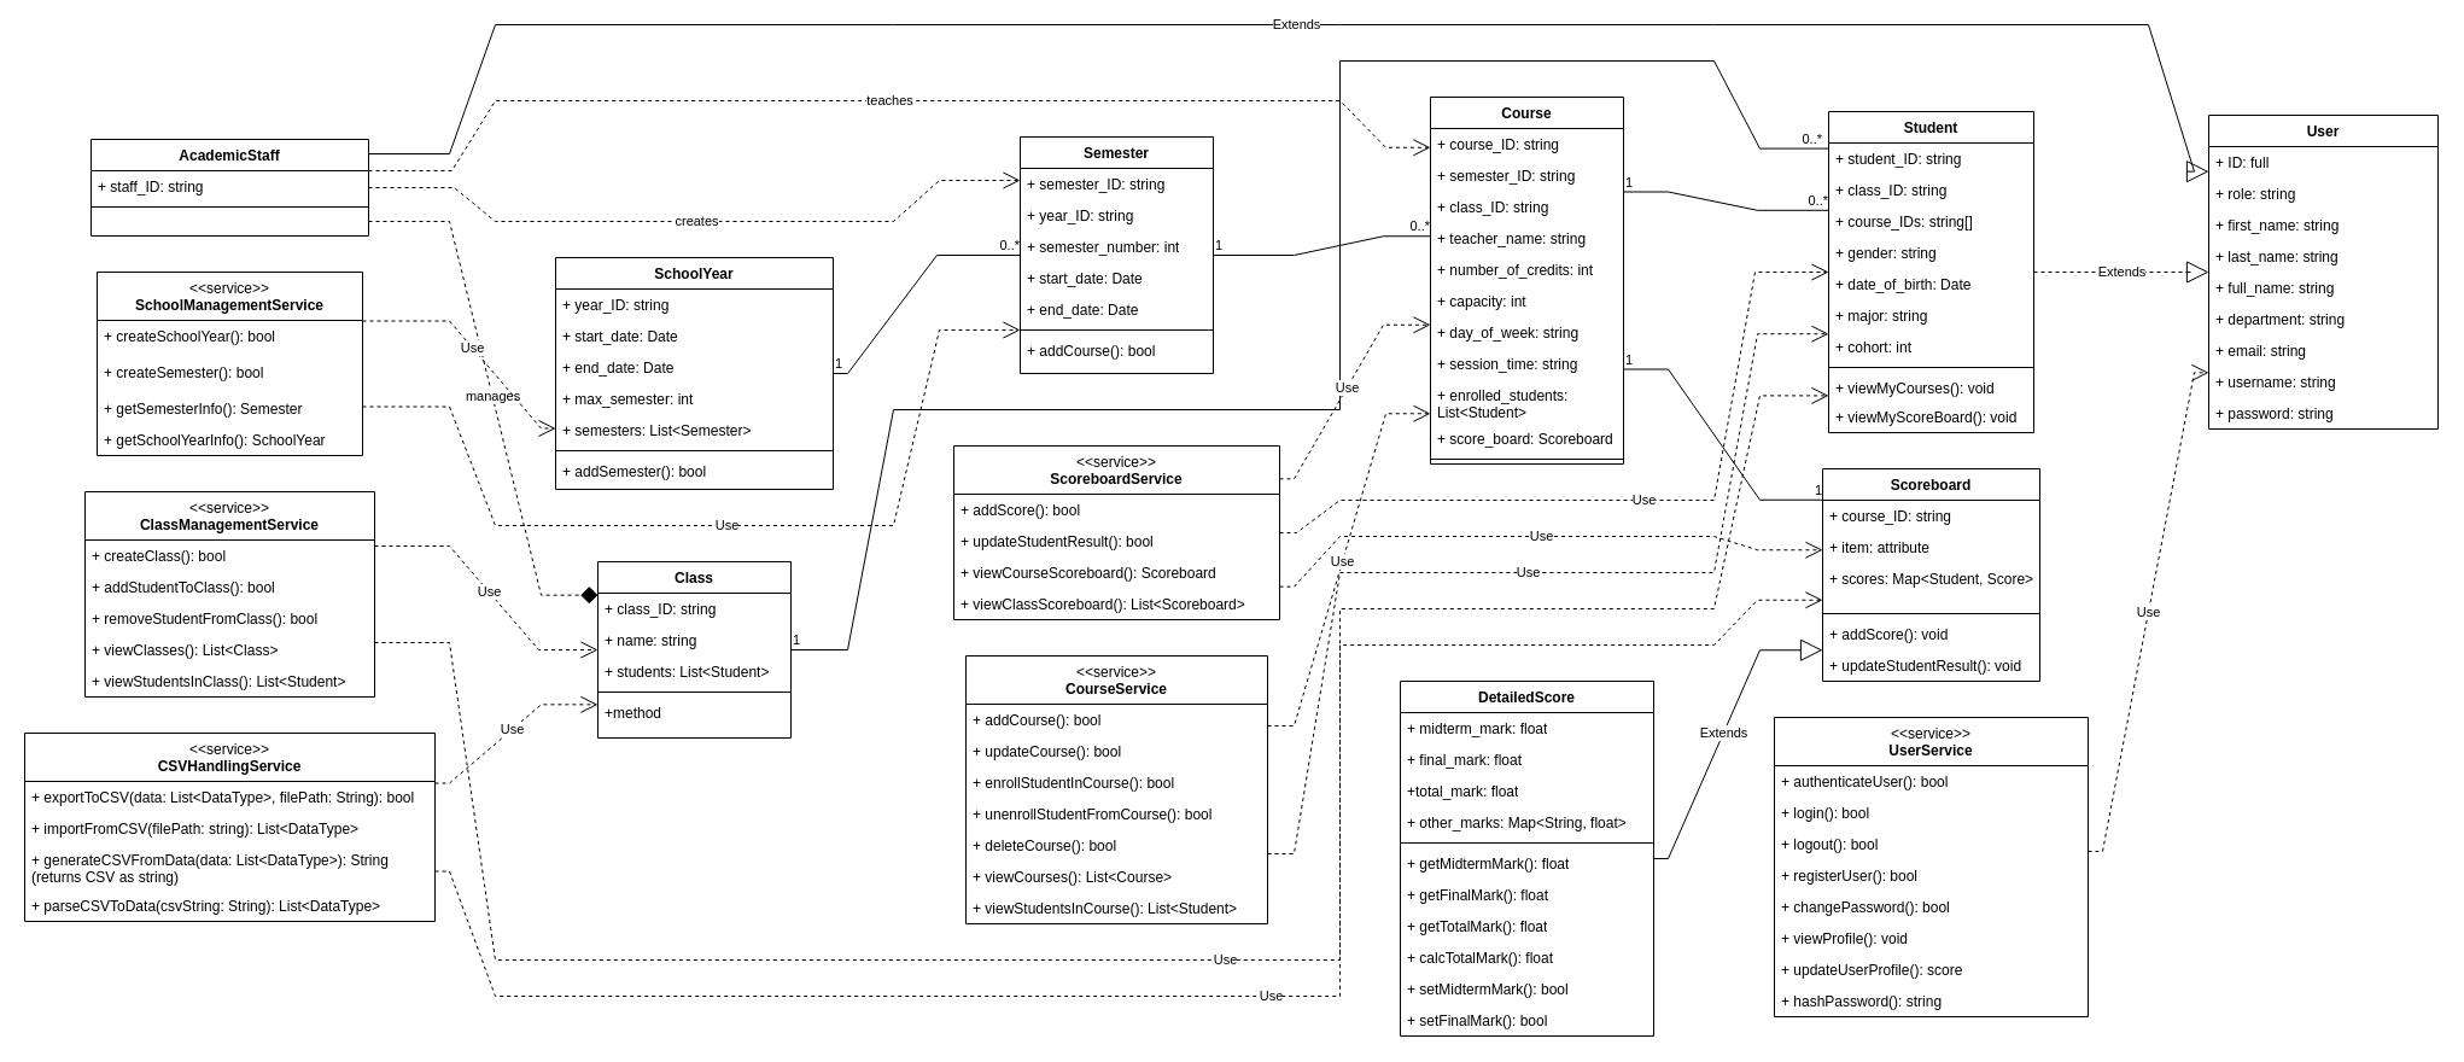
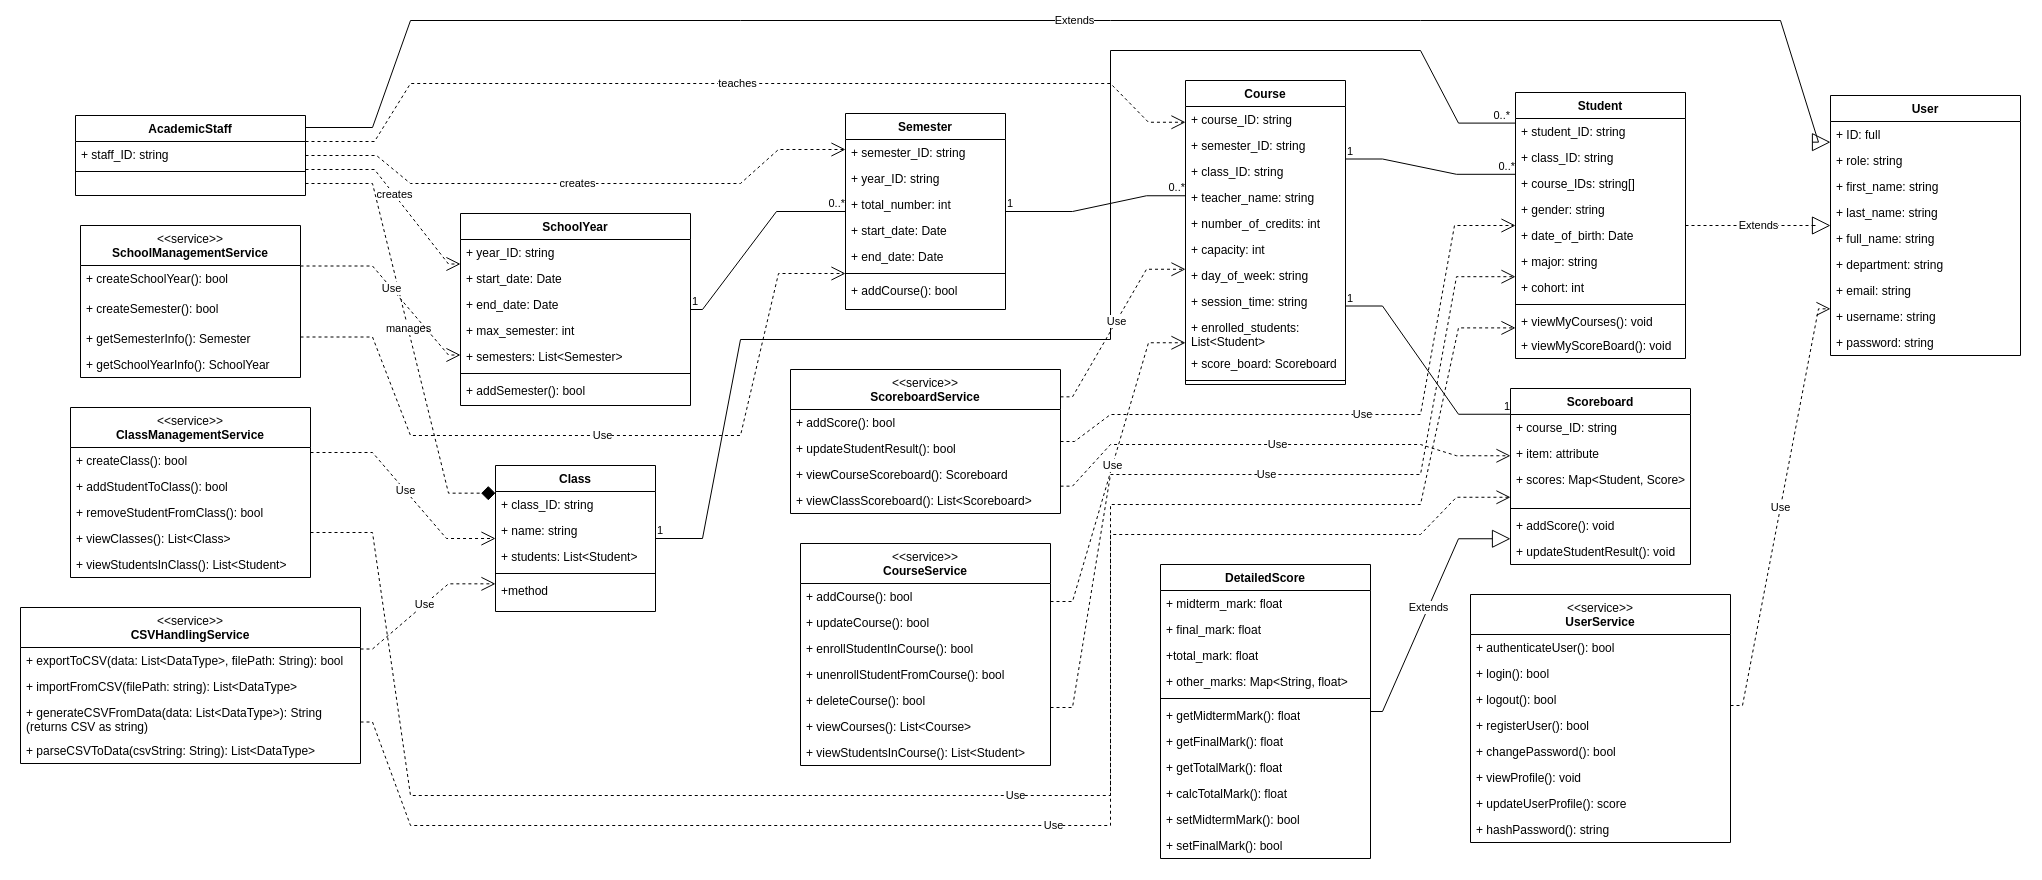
+ <mxCell id="69" value="creates" style="endArrow=open;endSize=12;dashed=1;html=1;rounded=0;noEdgeStyle=1;orthogonal=1;edgeStyle=orthogonalEdgeStyle;" parent="1" source="65" target="35" edge="1"><mxGeometry width="160" relative="1" as="geometry"><mxPoint x="-10" y="640" as="sourcePoint" /><mxPoint x="150" y="640" as="targetPoint" /><Array as="points"><mxPoint x="374" y="169" /><mxPoint x="448" y="263.5" /></Array></mxGeometry></mxCell>
- <mxCell id="52" value="+ semester_number: int" style="text;strokeColor=none;fillColor=none;align=left;verticalAlign=top;spacingLeft=4;spacingRight=4;overflow=hidden;rotatable=0;points=[[0,0.5],[1,0.5]];portConstraint=eastwest;whiteSpace=wrap;html=1;" parent="49" vertex="1"><mxGeometry y="78" width="160" height="26" as="geometry" /></mxCell>
+ <mxCell id="52" value="+ total_number: int" style="text;strokeColor=none;fillColor=none;align=left;verticalAlign=top;spacingLeft=4;spacingRight=4;overflow=hidden;rotatable=0;points=[[0,0.5],[1,0.5]];portConstraint=eastwest;whiteSpace=wrap;html=1;" parent="49" vertex="1"><mxGeometry y="78" width="160" height="26" as="geometry" /></mxCell>
